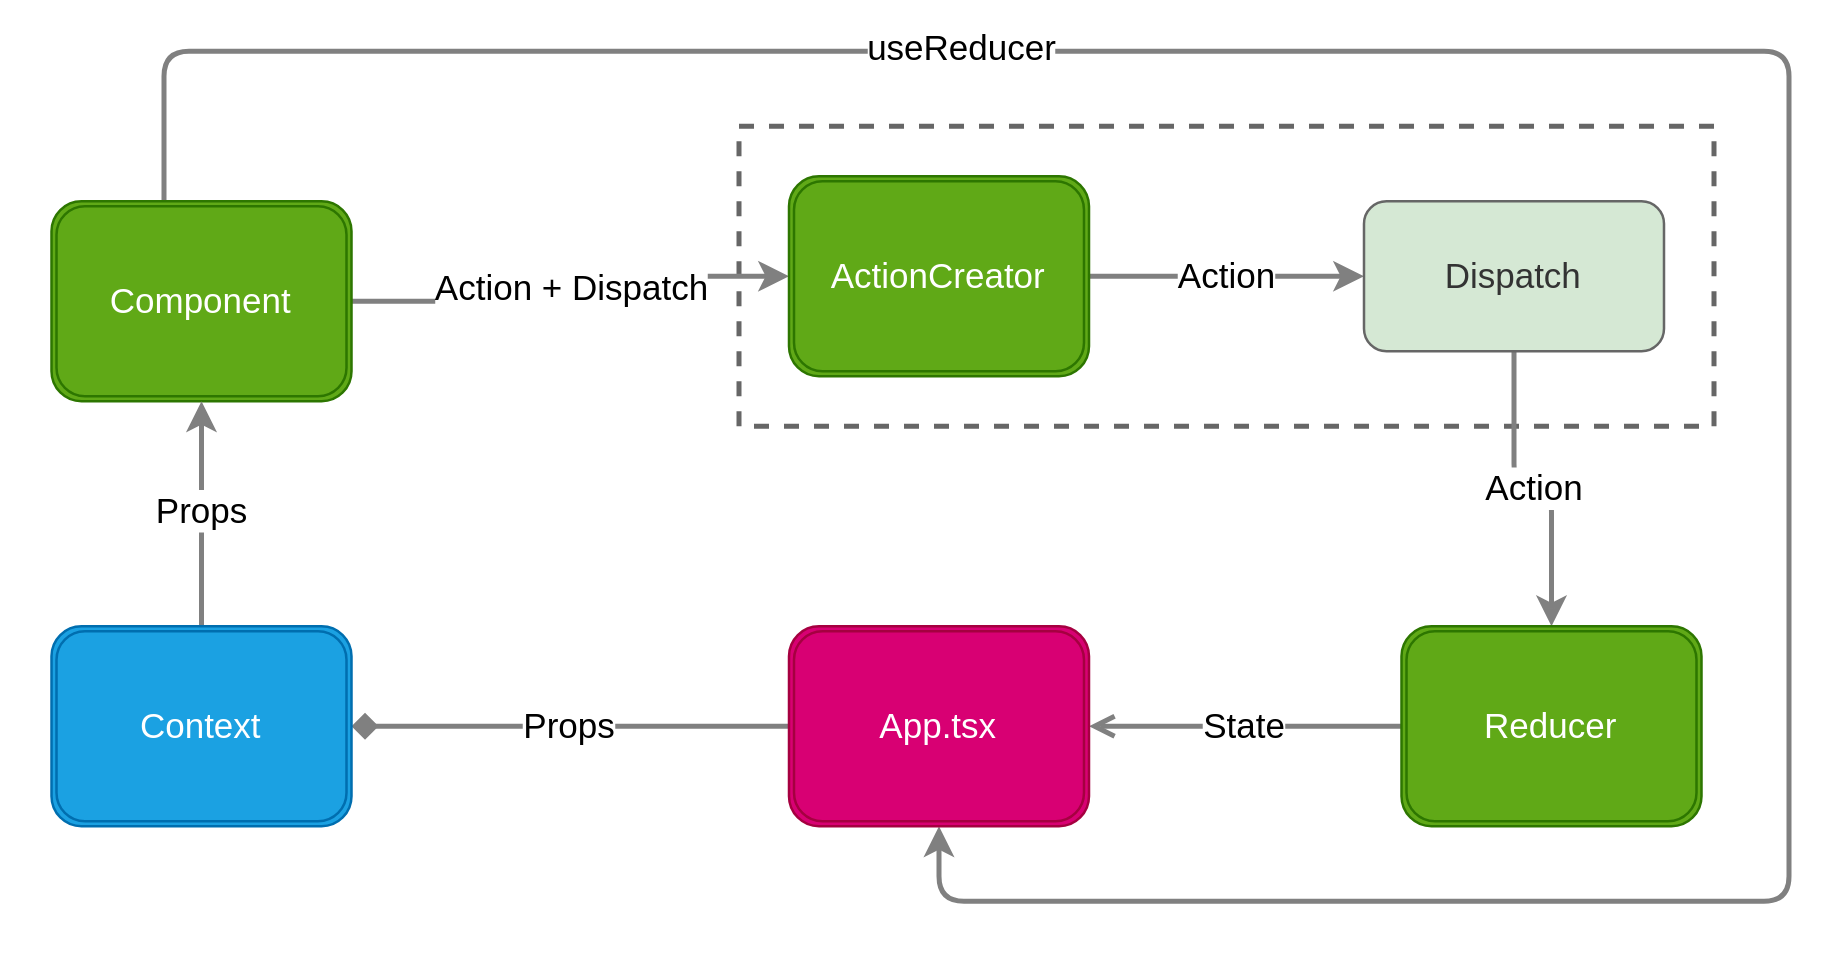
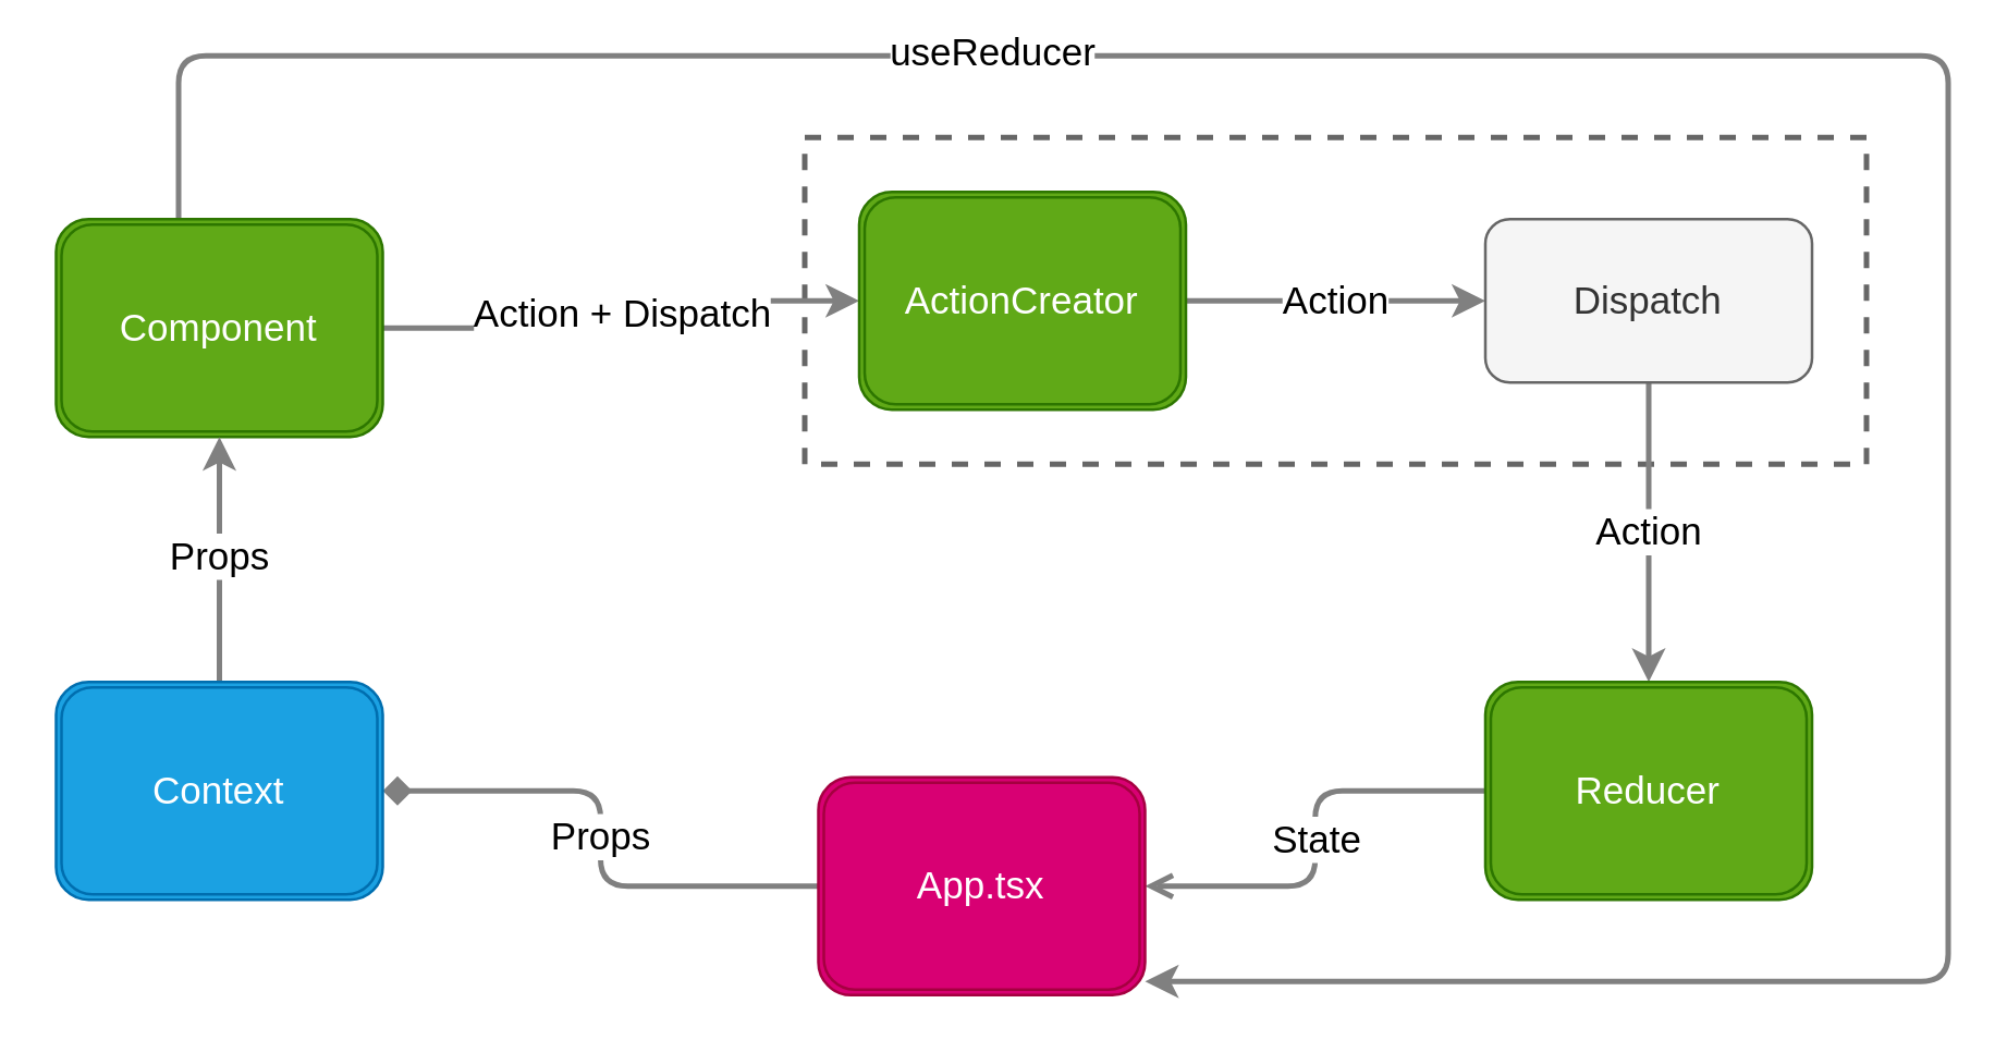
- <mxCell id="10" value="Dispatch" style="rounded=1;whiteSpace=wrap;html=1;fontSize=14;fillColor=#d5e8d4;strokeColor=#666666;fontColor=#333333;" vertex="1" parent="1"><mxGeometry x="545" y="80" width="120" height="60" as="geometry" /></mxCell>
+ <mxCell id="10" value="Dispatch" style="rounded=1;whiteSpace=wrap;html=1;fontSize=14;fillColor=#f5f5f5;strokeColor=#666666;fontColor=#333333;" vertex="1" parent="1"><mxGeometry x="545" y="80" width="120" height="60" as="geometry" /></mxCell>
- <mxCell id="15" value="App.tsx" style="shape=ext;double=1;rounded=1;whiteSpace=wrap;html=1;fontSize=14;fillColor=#d80073;strokeColor=#A50040;fontColor=#ffffff;" vertex="1" parent="1"><mxGeometry x="315" y="250" width="120" height="80" as="geometry" /></mxCell>
+ <mxCell id="15" value="App.tsx" style="shape=ext;double=1;rounded=1;whiteSpace=wrap;html=1;fontSize=14;fillColor=#d80073;strokeColor=#A50040;fontColor=#ffffff;" vertex="1" parent="1"><mxGeometry x="300" y="285" width="120" height="80" as="geometry" /></mxCell>
- <mxCell id="12" value="Reducer" style="shape=ext;double=1;rounded=1;whiteSpace=wrap;html=1;fontSize=14;fillColor=#60a917;strokeColor=#2D7600;fontColor=#ffffff;" vertex="1" parent="1"><mxGeometry x="560" y="250" width="120" height="80" as="geometry" /></mxCell>
+ <mxCell id="12" value="Reducer" style="shape=ext;double=1;rounded=1;whiteSpace=wrap;html=1;fontSize=14;fillColor=#60a917;strokeColor=#2D7600;fontColor=#ffffff;" vertex="1" parent="1"><mxGeometry x="545" y="250" width="120" height="80" as="geometry" /></mxCell>
